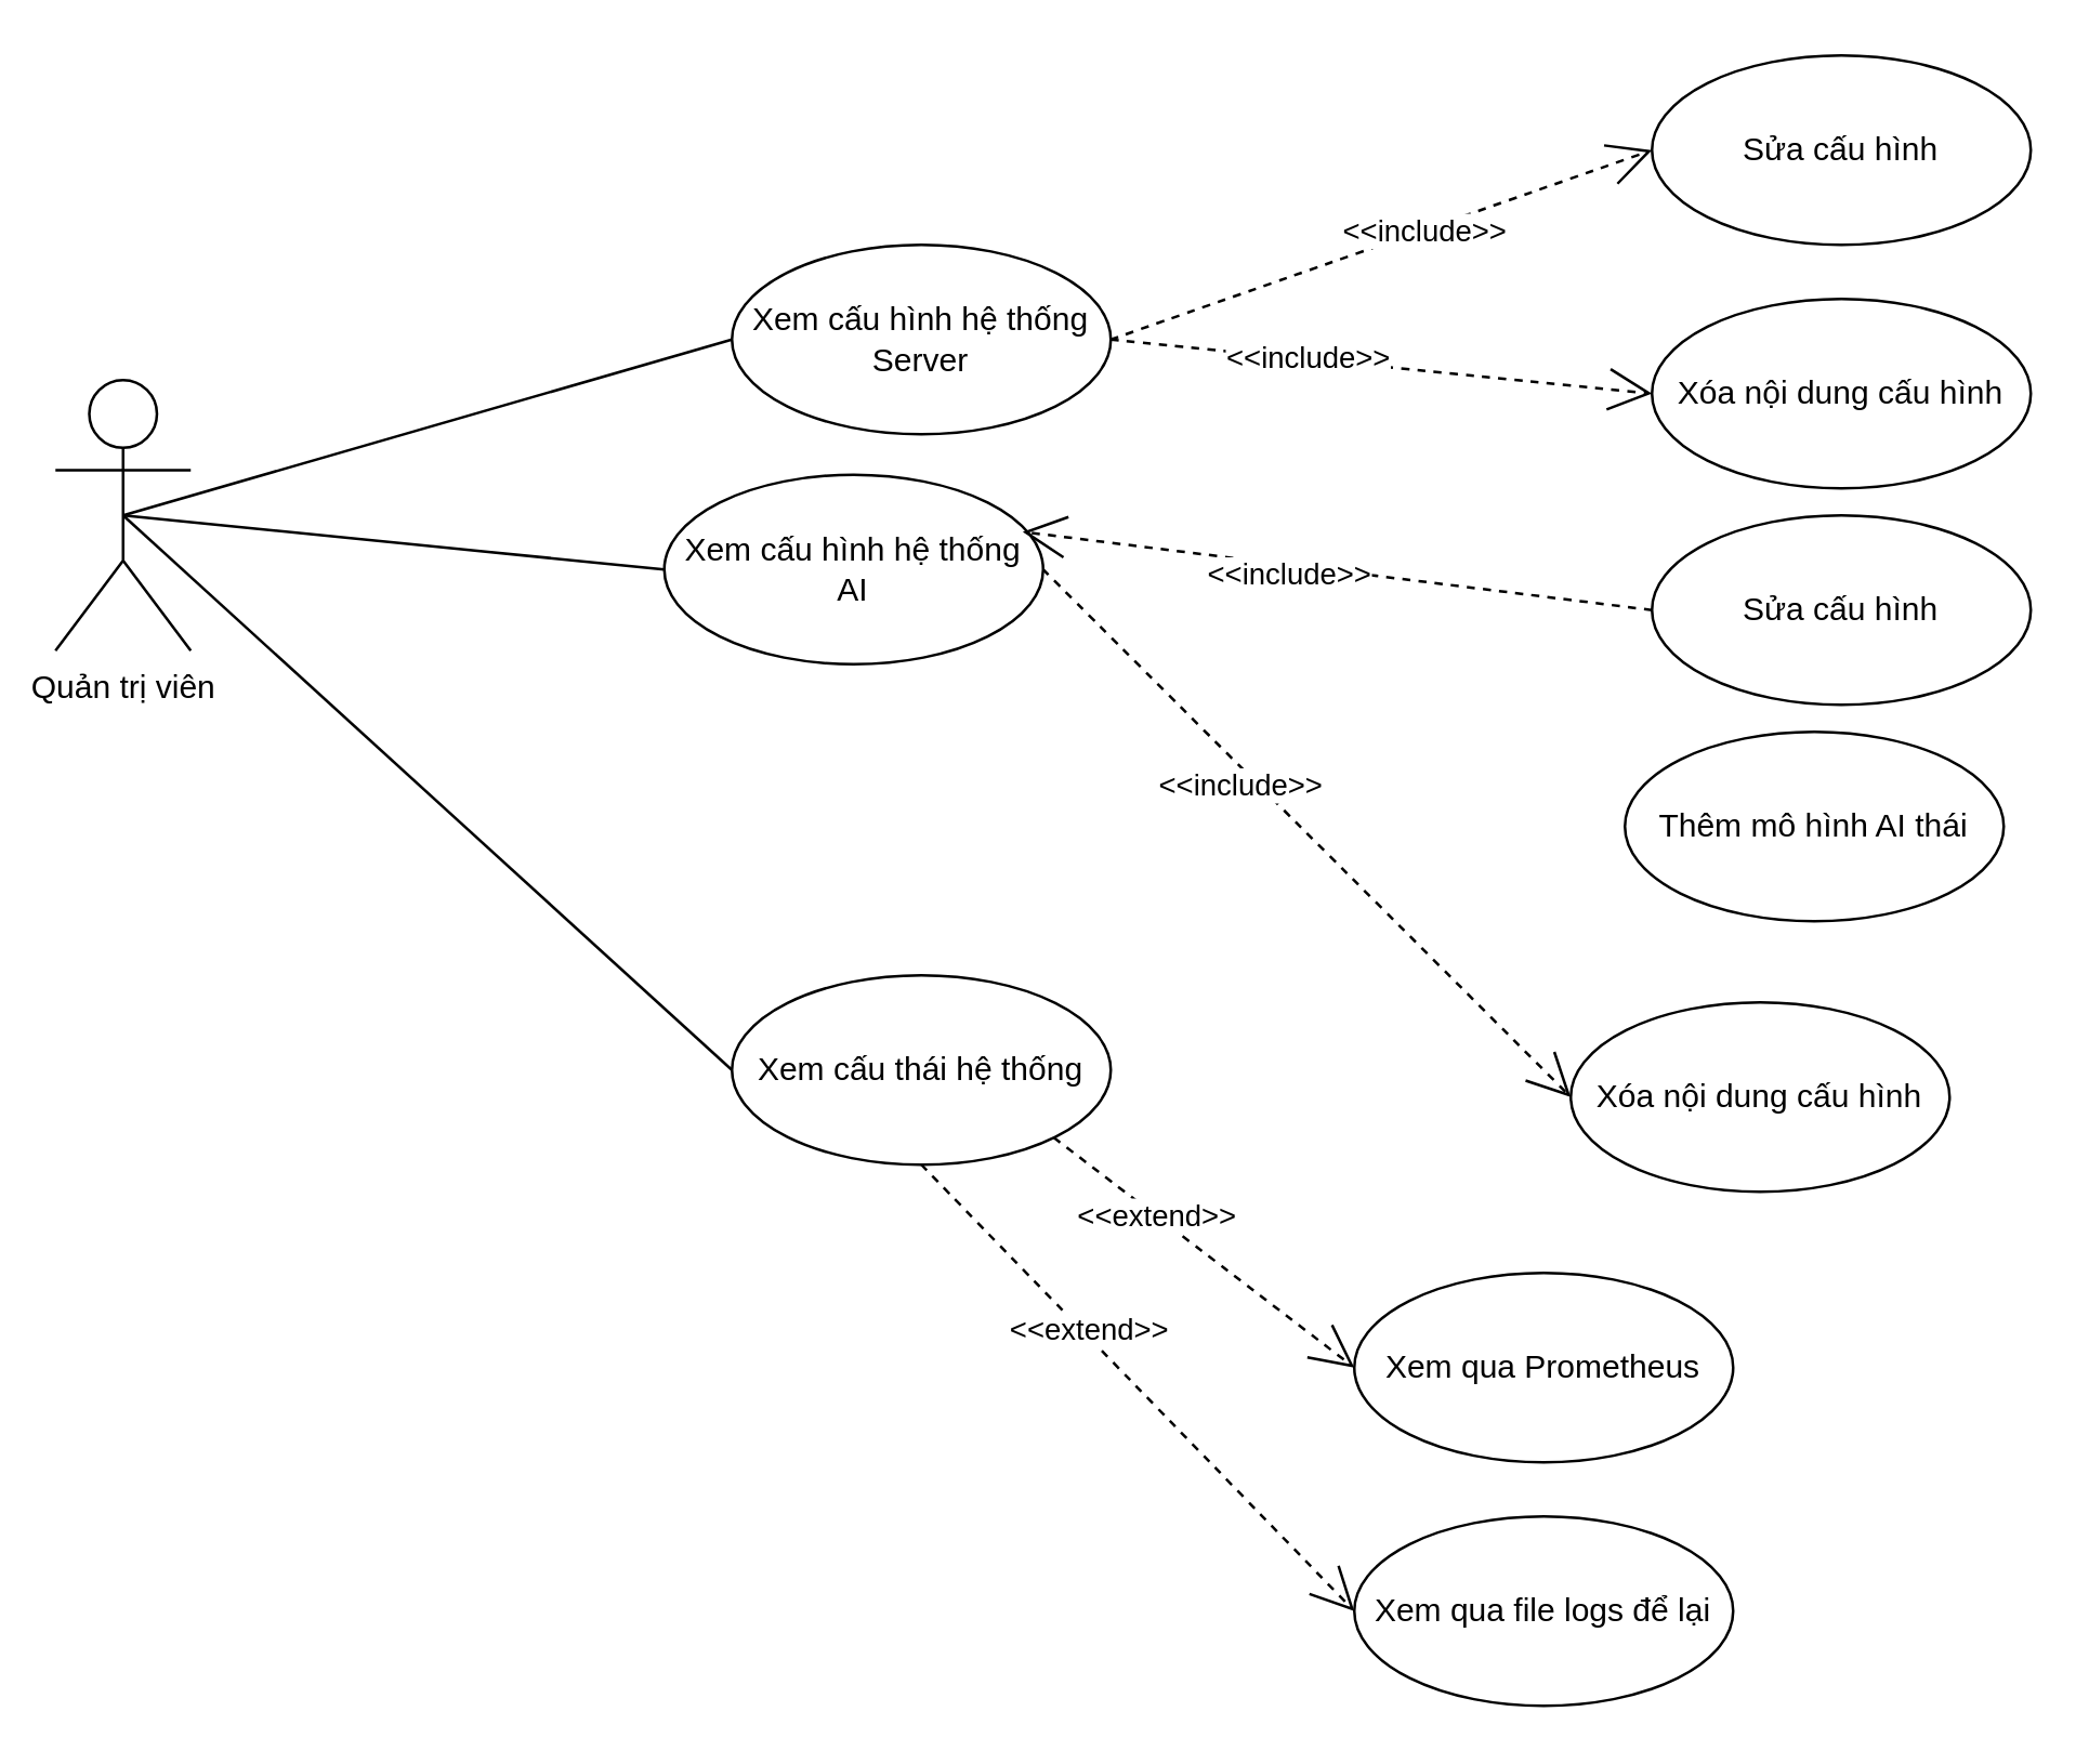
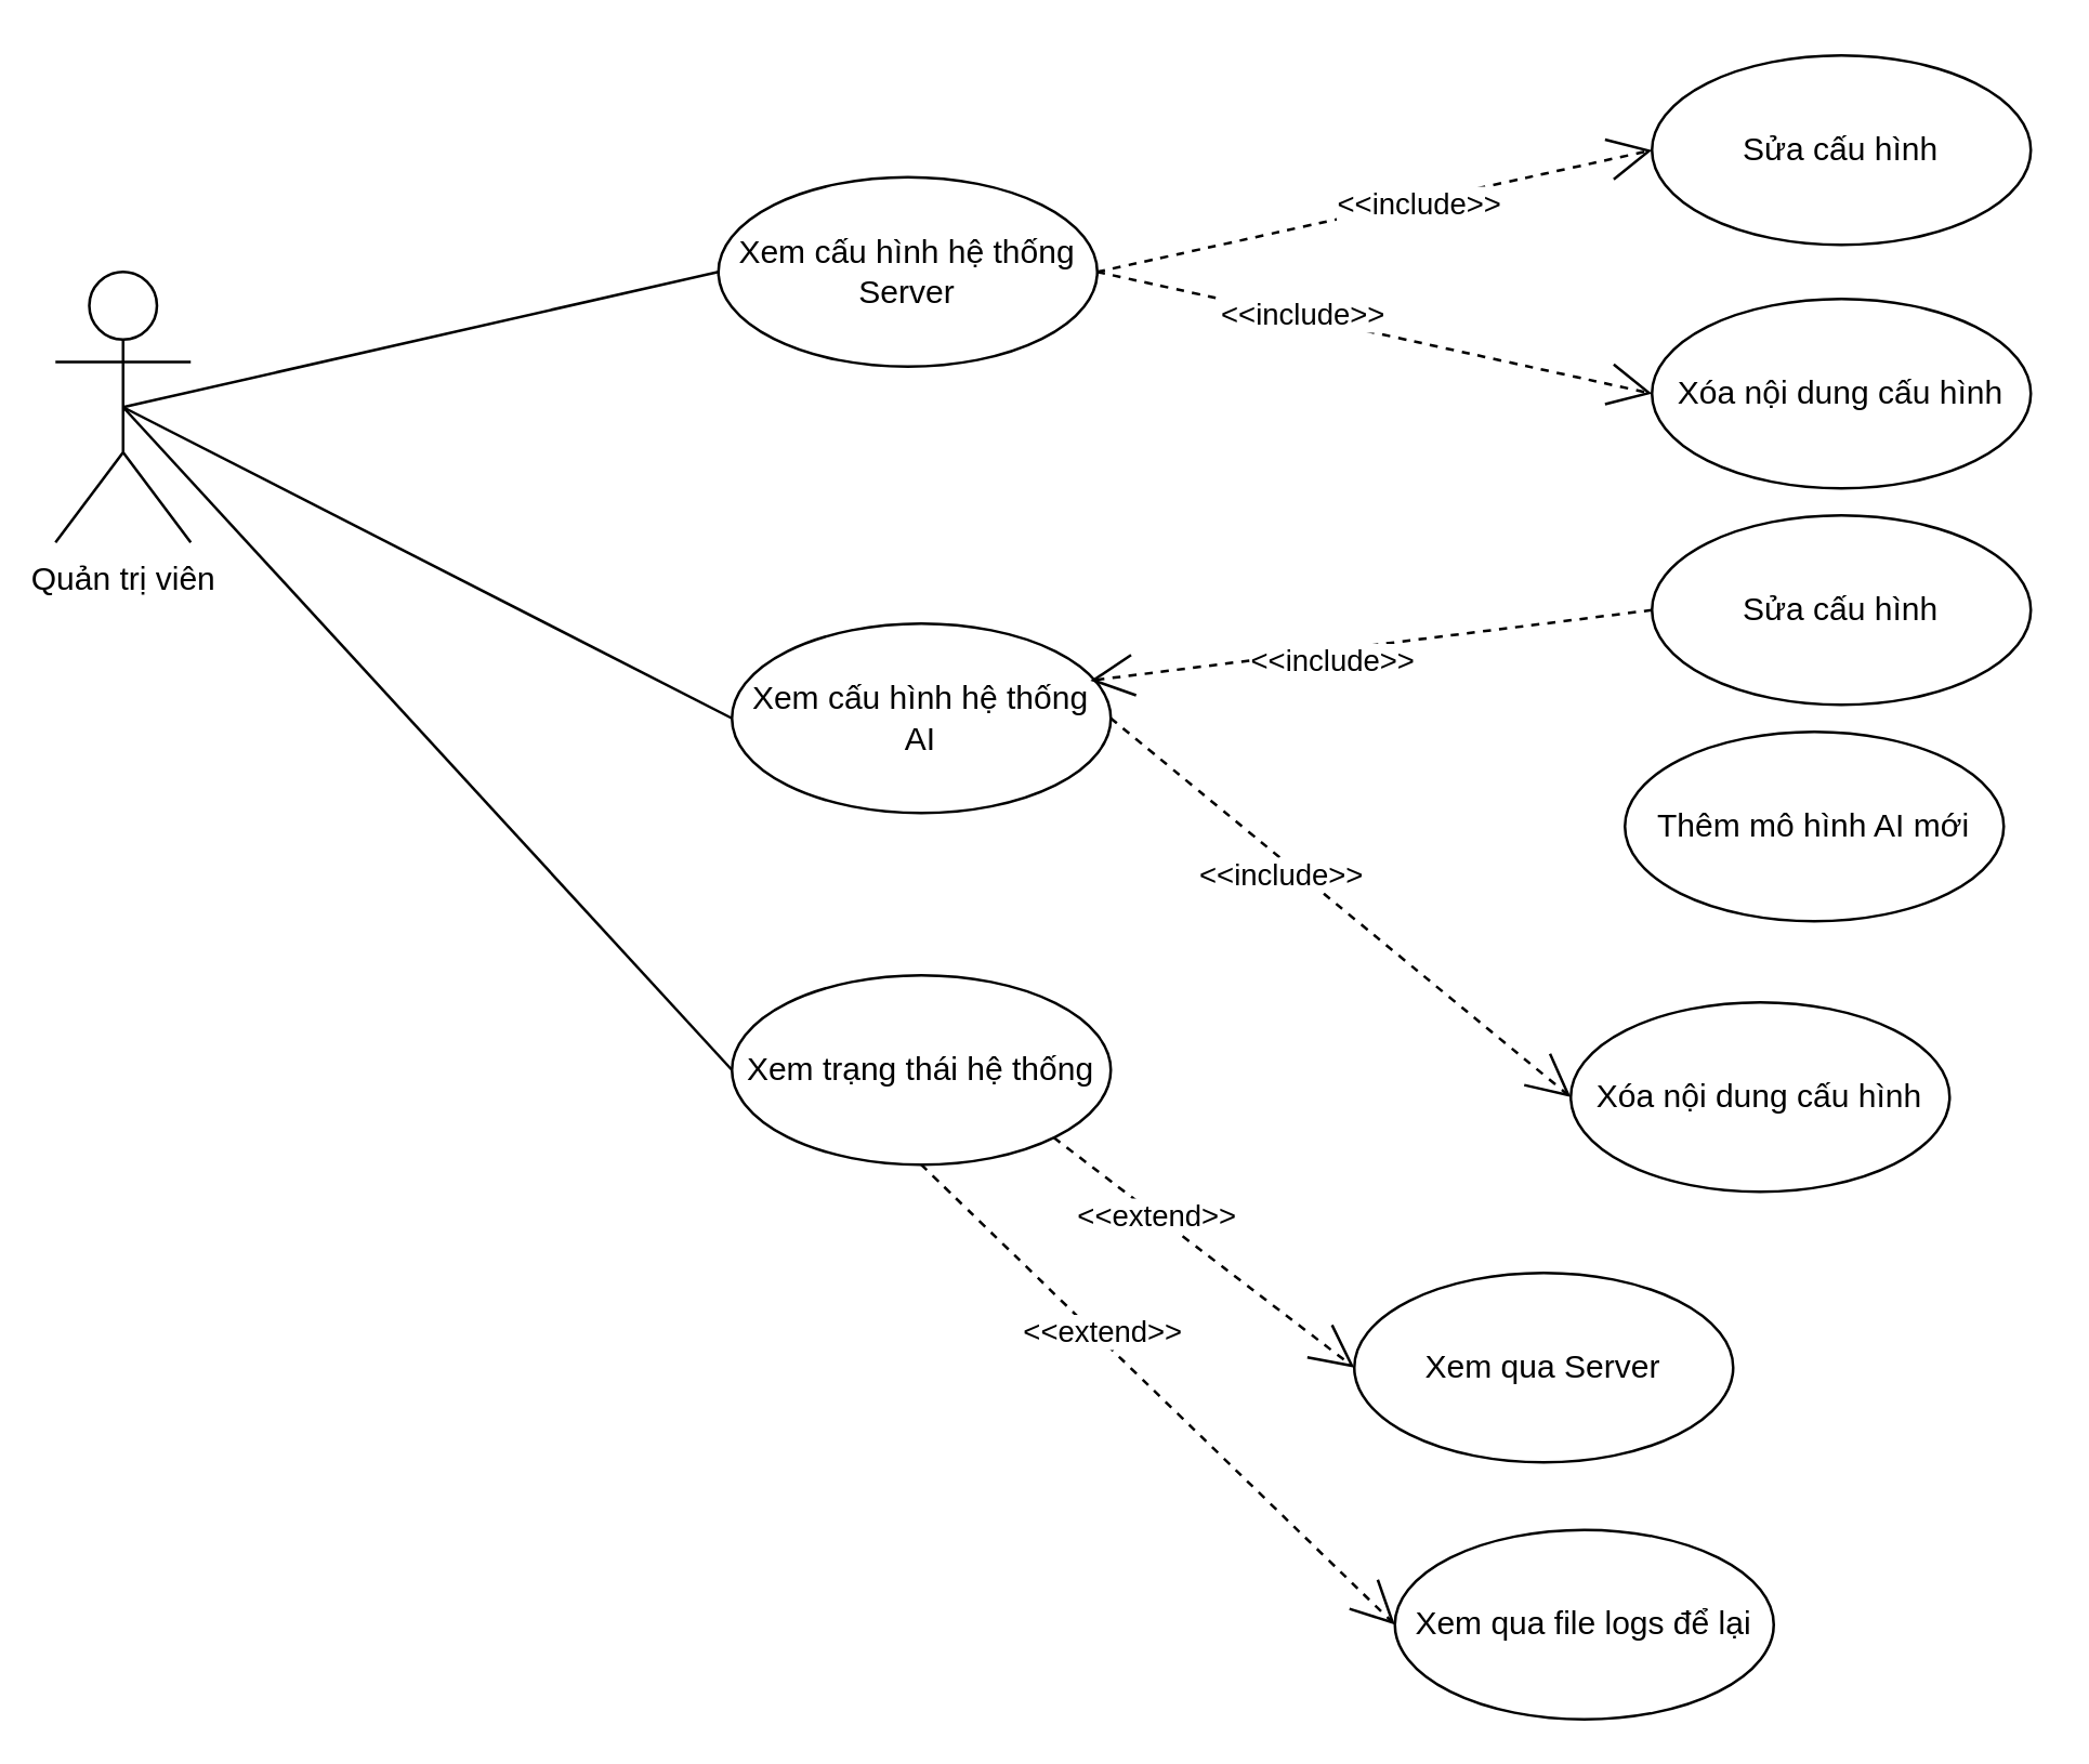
- <mxCell id="10" value="Xem cấu hình hệ thống Server" style="ellipse;whiteSpace=wrap;html=1;" parent="1" vertex="1"><mxGeometry x="270" y="90" width="140" height="70" as="geometry" /></mxCell>
+ <mxCell id="10" value="Xem cấu hình hệ thống Server" style="ellipse;whiteSpace=wrap;html=1;" parent="1" vertex="1"><mxGeometry x="265" y="65" width="140" height="70" as="geometry" /></mxCell>
- <mxCell id="5" value="Quản trị viên" style="shape=umlActor;verticalLabelPosition=bottom;verticalAlign=top;html=1;" parent="1" vertex="1"><mxGeometry x="20" y="140" width="50" height="100" as="geometry" /></mxCell>
+ <mxCell id="5" value="Quản trị viên" style="shape=umlActor;verticalLabelPosition=bottom;verticalAlign=top;html=1;" parent="1" vertex="1"><mxGeometry x="20" y="100" width="50" height="100" as="geometry" /></mxCell>
- <mxCell id="13" value="Xem cấu hình hệ thống AI" style="ellipse;whiteSpace=wrap;html=1;" parent="1" vertex="1"><mxGeometry x="245" y="175" width="140" height="70" as="geometry" /></mxCell>
+ <mxCell id="13" value="Xem cấu hình hệ thống AI" style="ellipse;whiteSpace=wrap;html=1;" parent="1" vertex="1"><mxGeometry x="270" y="230" width="140" height="70" as="geometry" /></mxCell>
- <mxCell id="25" value="Thêm mô hình AI thái" style="ellipse;whiteSpace=wrap;html=1;" parent="1" vertex="1"><mxGeometry x="600" y="270" width="140" height="70" as="geometry" /></mxCell>
+ <mxCell id="25" value="Thêm mô hình AI mới" style="ellipse;whiteSpace=wrap;html=1;" parent="1" vertex="1"><mxGeometry x="600" y="270" width="140" height="70" as="geometry" /></mxCell>
- <mxCell id="18" value="Xem cấu thái hệ thống" style="ellipse;whiteSpace=wrap;html=1;" parent="1" vertex="1"><mxGeometry x="270" y="360" width="140" height="70" as="geometry" /></mxCell>
+ <mxCell id="18" value="Xem trạng thái hệ thống" style="ellipse;whiteSpace=wrap;html=1;" parent="1" vertex="1"><mxGeometry x="270" y="360" width="140" height="70" as="geometry" /></mxCell>
- <mxCell id="26" value="Xem qua Prometheus" style="ellipse;whiteSpace=wrap;html=1;" vertex="1" parent="1"><mxGeometry x="500" y="470" width="140" height="70" as="geometry" /></mxCell>
+ <mxCell id="26" value="Xem qua Server" style="ellipse;whiteSpace=wrap;html=1;" vertex="1" parent="1"><mxGeometry x="500" y="470" width="140" height="70" as="geometry" /></mxCell>
- <mxCell id="27" value="Xem qua file logs để lại" style="ellipse;whiteSpace=wrap;html=1;" vertex="1" parent="1"><mxGeometry x="500" y="560" width="140" height="70" as="geometry" /></mxCell>
+ <mxCell id="27" value="Xem qua file logs để lại" style="ellipse;whiteSpace=wrap;html=1;" vertex="1" parent="1"><mxGeometry x="515" y="565" width="140" height="70" as="geometry" /></mxCell>
